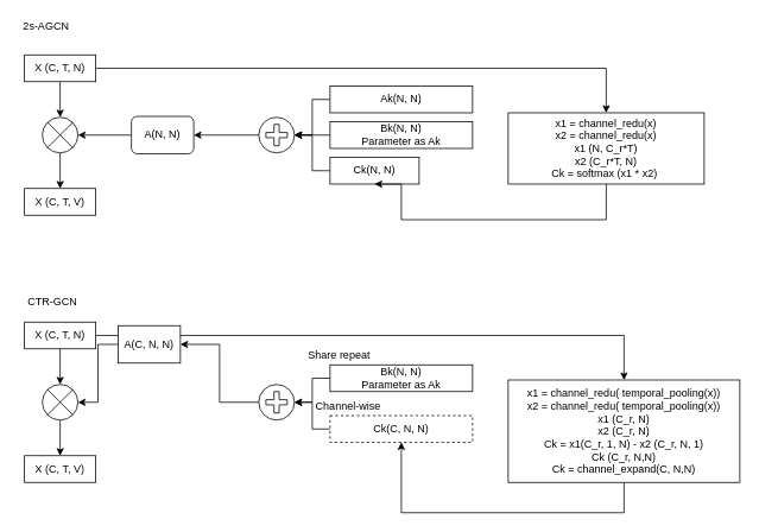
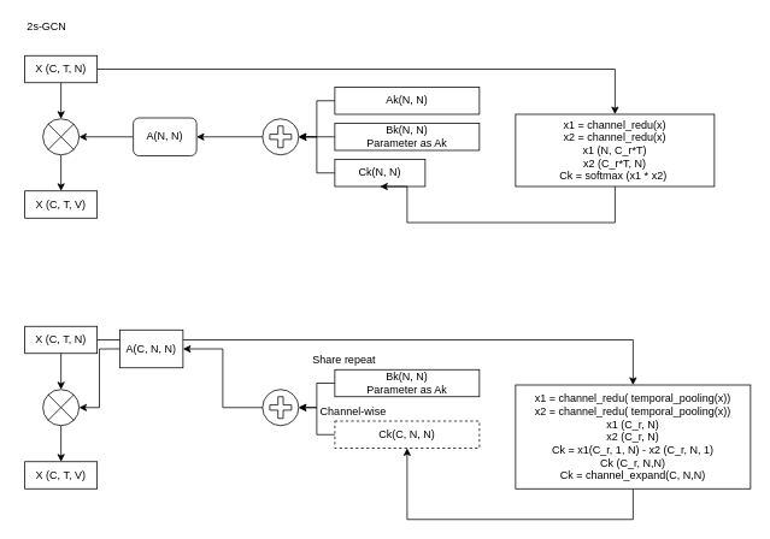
- <mxCell id="38" value="2s-AGCN" style="text;html=1;align=center;verticalAlign=middle;resizable=0;points=[];autosize=1;" vertex="1" parent="1"><mxGeometry x="20" y="20" width="61" height="18" as="geometry" /></mxCell>
+ <mxCell id="38" value="2s-GCN" style="text;html=1;align=center;verticalAlign=middle;resizable=0;points=[];autosize=1;" vertex="1" parent="1"><mxGeometry x="20" y="20" width="61" height="18" as="geometry" /></mxCell>
- <mxCell id="39" value="CTR-GCN" style="text;html=1;align=center;verticalAlign=middle;resizable=0;points=[];autosize=1;" vertex="1" parent="1"><mxGeometry x="25" y="329" width="65" height="18" as="geometry" /></mxCell>
